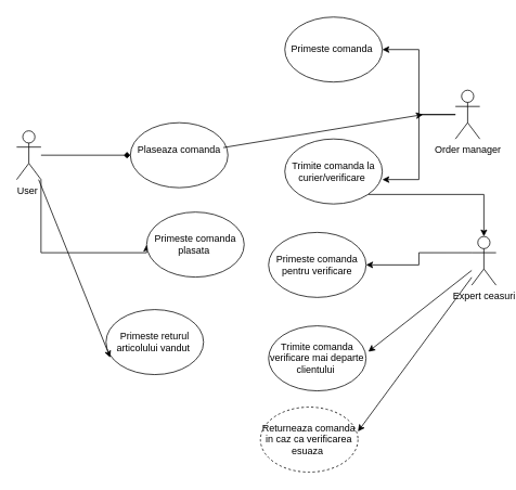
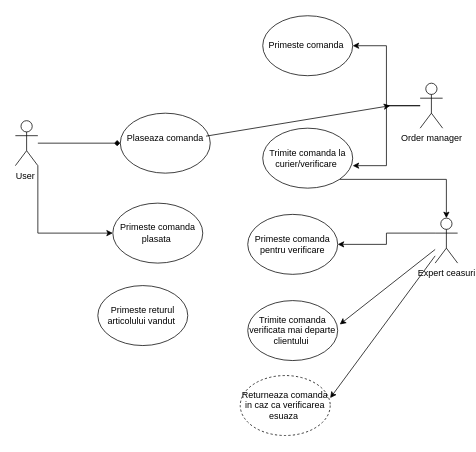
- <mxCell id="19" value="Primeste comanda plasata&amp;nbsp;" style="ellipse;whiteSpace=wrap;html=1;" vertex="1" parent="1"><mxGeometry x="180" y="260" width="120" height="80" as="geometry" /></mxCell>
+ <mxCell id="19" value="Primeste comanda plasata&amp;nbsp;" style="ellipse;whiteSpace=wrap;html=1;" vertex="1" parent="1"><mxGeometry x="150" y="270" width="120" height="80" as="geometry" /></mxCell>
- <mxCell id="21" value="" style="endArrow=classic;html=1;rounded=0;entryX=0.043;entryY=0.738;entryDx=0;entryDy=0;entryPerimeter=0;" edge="1" parent="1" source="4" target="20"><mxGeometry width="50" height="50" relative="1" as="geometry"><mxPoint x="250" y="290" as="sourcePoint" /><mxPoint x="300" y="240" as="targetPoint" /></mxGeometry></mxCell>
- <mxCell id="15" value="Trimite comanda verificare mai departe clientului&amp;nbsp;" style="ellipse;whiteSpace=wrap;html=1;" vertex="1" parent="1"><mxGeometry x="330" y="400" width="120" height="80" as="geometry" /></mxCell>
+ <mxCell id="15" value="Trimite comanda verificata mai departe clientului&amp;nbsp;" style="ellipse;whiteSpace=wrap;html=1;" vertex="1" parent="1"><mxGeometry x="330" y="400" width="120" height="80" as="geometry" /></mxCell>
